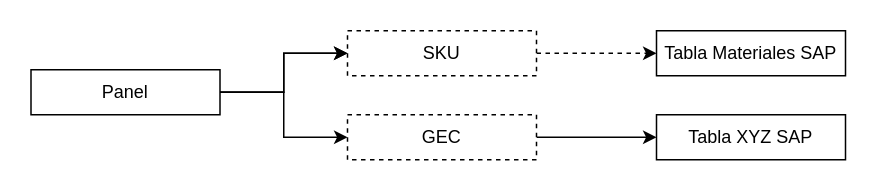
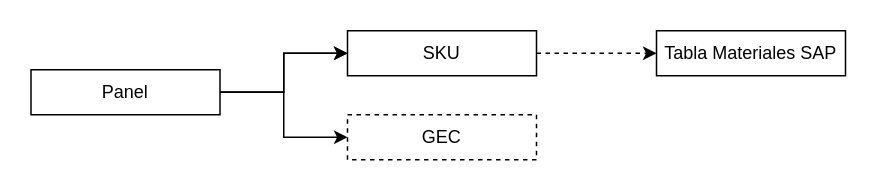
- <mxCell id="7" value="SKU" style="rounded=0;whiteSpace=wrap;html=1;dashed=1;" vertex="1" parent="1"><mxGeometry x="231" y="20" width="126" height="30" as="geometry" /></mxCell>
+ <mxCell id="7" value="SKU" style="rounded=0;whiteSpace=wrap;html=1;" vertex="1" parent="1"><mxGeometry x="231" y="20" width="126" height="30" as="geometry" /></mxCell>
- <mxCell id="8" value="" style="edgeStyle=orthogonalEdgeStyle;rounded=0;orthogonalLoop=1;jettySize=auto;html=1;" edge="1" parent="1" source="9" target="10"><mxGeometry relative="1" as="geometry" /></mxCell>
- <mxCell id="10" value="Tabla XYZ SAP" style="rounded=0;whiteSpace=wrap;html=1;" vertex="1" parent="1"><mxGeometry x="437" y="76" width="126" height="30" as="geometry" /></mxCell>
